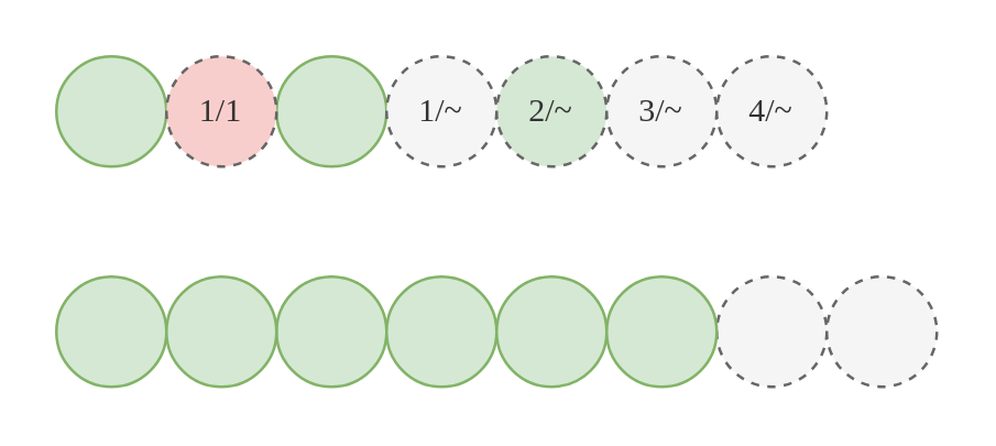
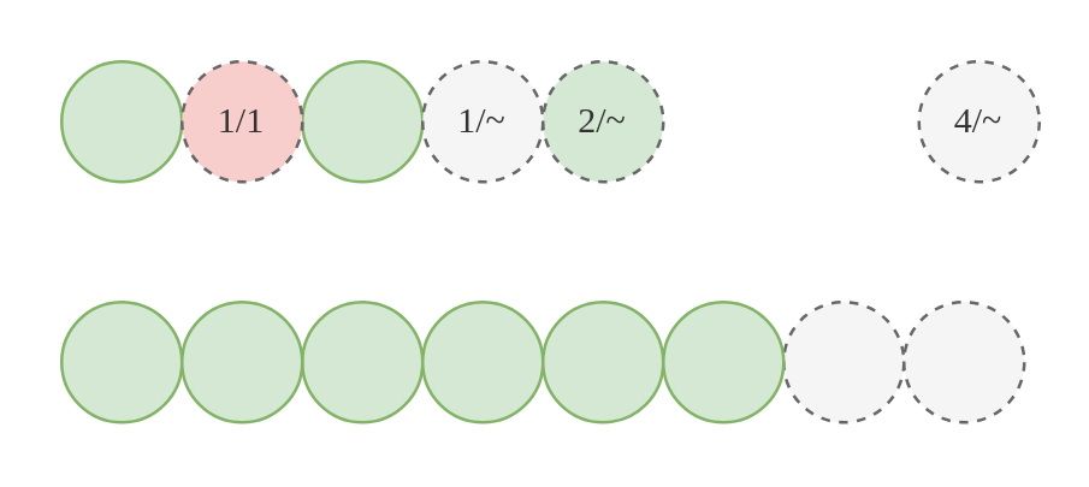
- <mxCell id="6" value="3/~" style="ellipse;whiteSpace=wrap;html=1;fillColor=#f5f5f5;fontColor=#333333;strokeColor=#666666;dashed=1;fontFamily=Lucida Console;" parent="1" vertex="1"><mxGeometry x="220" width="40" height="40" as="geometry" y="20" /></mxCell>
- <mxCell id="8" value="4/~" style="ellipse;whiteSpace=wrap;html=1;fillColor=#f5f5f5;fontColor=#333333;strokeColor=#666666;dashed=1;fontFamily=Lucida Console;" parent="1" vertex="1"><mxGeometry x="260" width="40" height="40" as="geometry" y="20" /></mxCell>
+ <mxCell id="8" value="4/~" style="ellipse;whiteSpace=wrap;html=1;fillColor=#f5f5f5;fontColor=#333333;strokeColor=#666666;dashed=1;fontFamily=Lucida Console;" parent="1" vertex="1"><mxGeometry x="305" y="20" width="40" height="40" as="geometry" /></mxCell>
